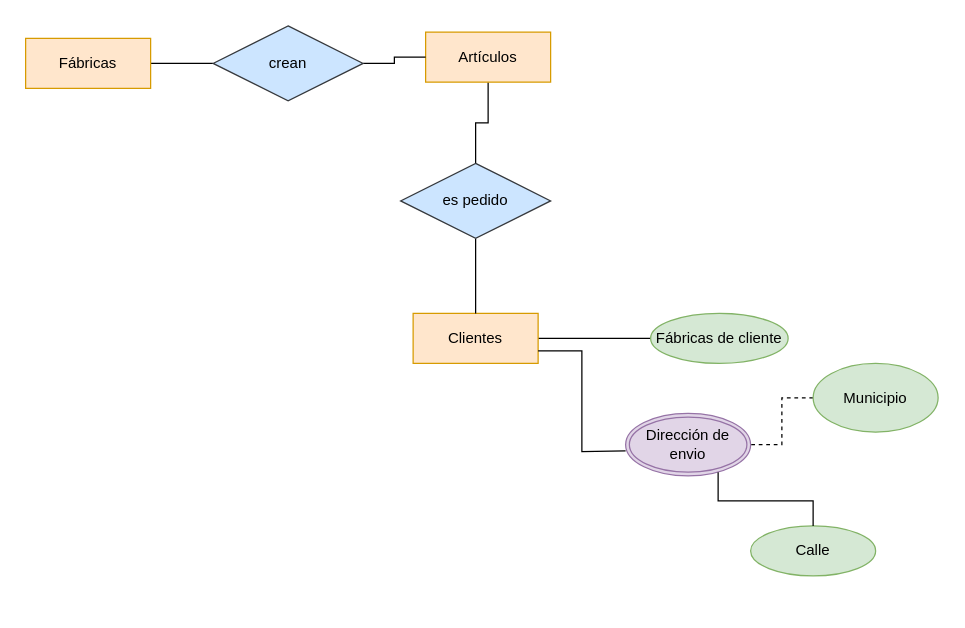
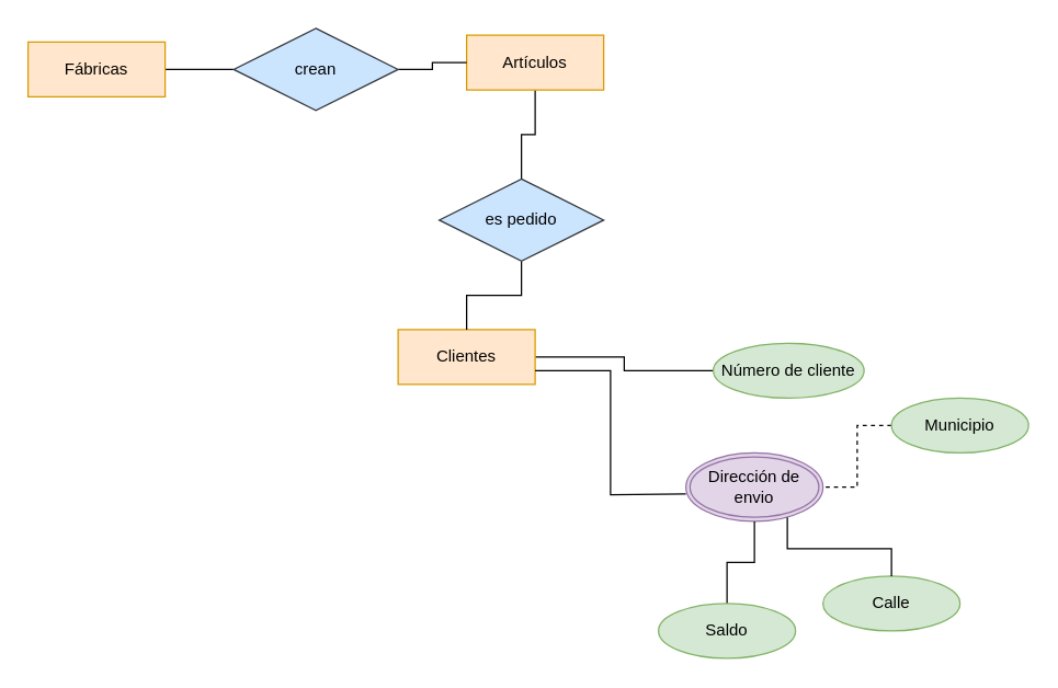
- <mxCell id="9" value="Clientes" style="whiteSpace=wrap;html=1;align=center;fillColor=#ffe6cc;strokeColor=#d79b00;" parent="1" vertex="1"><mxGeometry x="330" y="250" width="100" height="40" as="geometry" /></mxCell>
+ <mxCell id="9" value="Clientes" style="whiteSpace=wrap;html=1;align=center;fillColor=#ffe6cc;strokeColor=#d79b00;" parent="1" vertex="1"><mxGeometry x="290" y="240" width="100" height="40" as="geometry" /></mxCell>
- <mxCell id="12" value="Fábricas de cliente" style="ellipse;whiteSpace=wrap;html=1;align=center;fillColor=#d5e8d4;strokeColor=#82b366;" parent="1" vertex="1"><mxGeometry x="520" y="250" width="110" height="40" as="geometry" /></mxCell>
+ <mxCell id="12" value="Número de cliente" style="ellipse;whiteSpace=wrap;html=1;align=center;fillColor=#d5e8d4;strokeColor=#82b366;" parent="1" vertex="1"><mxGeometry x="520" y="250" width="110" height="40" as="geometry" /></mxCell>
- <mxCell id="17" value="Municipio" style="ellipse;whiteSpace=wrap;html=1;align=center;fillColor=#d5e8d4;strokeColor=#82b366;" parent="1" vertex="1"><mxGeometry x="650" y="290" width="100" height="55" as="geometry" /></mxCell>
+ <mxCell id="17" value="Municipio" style="ellipse;whiteSpace=wrap;html=1;align=center;fillColor=#d5e8d4;strokeColor=#82b366;" parent="1" vertex="1"><mxGeometry x="650" y="290" width="100" height="40" as="geometry" /></mxCell>
+ <mxCell id="18" style="edgeStyle=orthogonalEdgeStyle;rounded=0;orthogonalLoop=1;jettySize=auto;html=1;entryX=0.5;entryY=1;entryDx=0;entryDy=0;endArrow=none;endFill=0;" parent="1" source="19" target="14" edge="1"><mxGeometry relative="1" as="geometry" /></mxCell>
+ <mxCell id="19" value="Saldo" style="ellipse;whiteSpace=wrap;html=1;align=center;fillColor=#d5e8d4;strokeColor=#82b366;" parent="1" vertex="1"><mxGeometry x="480" y="440" width="100" height="40" as="geometry" /></mxCell>
